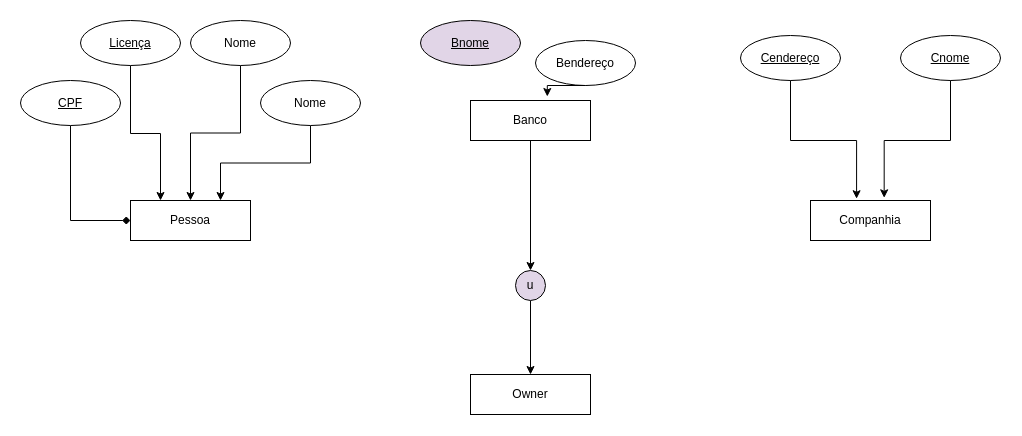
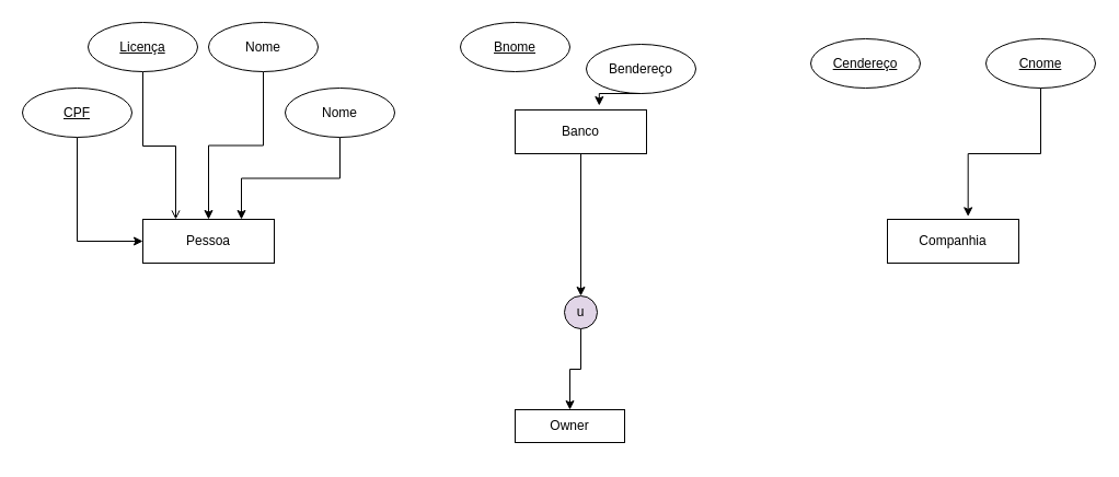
- <mxCell id="14" value="&lt;u&gt;Bnome&lt;/u&gt;" style="ellipse;whiteSpace=wrap;html=1;fillColor=#e1d5e7;" parent="1" vertex="1"><mxGeometry x="420" y="20" width="100" height="45" as="geometry" /></mxCell>
+ <mxCell id="14" value="&lt;u&gt;Bnome&lt;/u&gt;" style="ellipse;whiteSpace=wrap;html=1;" parent="1" vertex="1"><mxGeometry x="420" y="20" width="100" height="45" as="geometry" /></mxCell>
- <mxCell id="22" style="edgeStyle=orthogonalEdgeStyle;rounded=0;orthogonalLoop=1;jettySize=auto;html=1;exitX=0.5;exitY=1;exitDx=0;exitDy=0;entryX=0.384;entryY=-0.044;entryDx=0;entryDy=0;entryPerimeter=0;" parent="1" source="16" target="5" edge="1"><mxGeometry relative="1" as="geometry" /></mxCell>
- <mxCell id="8" style="edgeStyle=orthogonalEdgeStyle;rounded=0;orthogonalLoop=1;jettySize=auto;html=1;exitX=0.5;exitY=1;exitDx=0;exitDy=0;entryX=0.25;entryY=0;entryDx=0;entryDy=0;startSize=6;" parent="1" source="9" target="2" edge="1"><mxGeometry relative="1" as="geometry"><Array as="points"><mxPoint x="130" y="133" /><mxPoint x="160" y="133" /></Array></mxGeometry></mxCell>
+ <mxCell id="8" style="edgeStyle=orthogonalEdgeStyle;rounded=0;orthogonalLoop=1;jettySize=auto;html=1;exitX=0.5;exitY=1;exitDx=0;exitDy=0;entryX=0.25;entryY=0;entryDx=0;entryDy=0;startSize=6;endArrow=open;" parent="1" source="9" target="2" edge="1"><mxGeometry relative="1" as="geometry"><Array as="points"><mxPoint x="130" y="133" /><mxPoint x="160" y="133" /></Array></mxGeometry></mxCell>
- <mxCell id="6" style="edgeStyle=orthogonalEdgeStyle;rounded=0;orthogonalLoop=1;jettySize=auto;html=1;exitX=0.5;exitY=1;exitDx=0;exitDy=0;entryX=0;entryY=0.5;entryDx=0;entryDy=0;endArrow=diamond;" parent="1" source="7" target="2" edge="1"><mxGeometry relative="1" as="geometry" /></mxCell>
+ <mxCell id="6" style="edgeStyle=orthogonalEdgeStyle;rounded=0;orthogonalLoop=1;jettySize=auto;html=1;exitX=0.5;exitY=1;exitDx=0;exitDy=0;entryX=0;entryY=0.5;entryDx=0;entryDy=0;" parent="1" source="7" target="2" edge="1"><mxGeometry relative="1" as="geometry" /></mxCell>
- <mxCell id="20" value="Owner" style="rounded=0;whiteSpace=wrap;html=1;strokeColor=default;align=center;verticalAlign=middle;fontFamily=Helvetica;fontSize=12;fontColor=default;fillColor=default;" parent="1" vertex="1"><mxGeometry x="470" y="374" width="120" height="40" as="geometry" /></mxCell>
+ <mxCell id="20" value="Owner" style="rounded=0;whiteSpace=wrap;html=1;strokeColor=default;align=center;verticalAlign=middle;fontFamily=Helvetica;fontSize=12;fontColor=default;fillColor=default;" parent="1" vertex="1"><mxGeometry x="470" y="374" width="100" height="30" as="geometry" /></mxCell>
